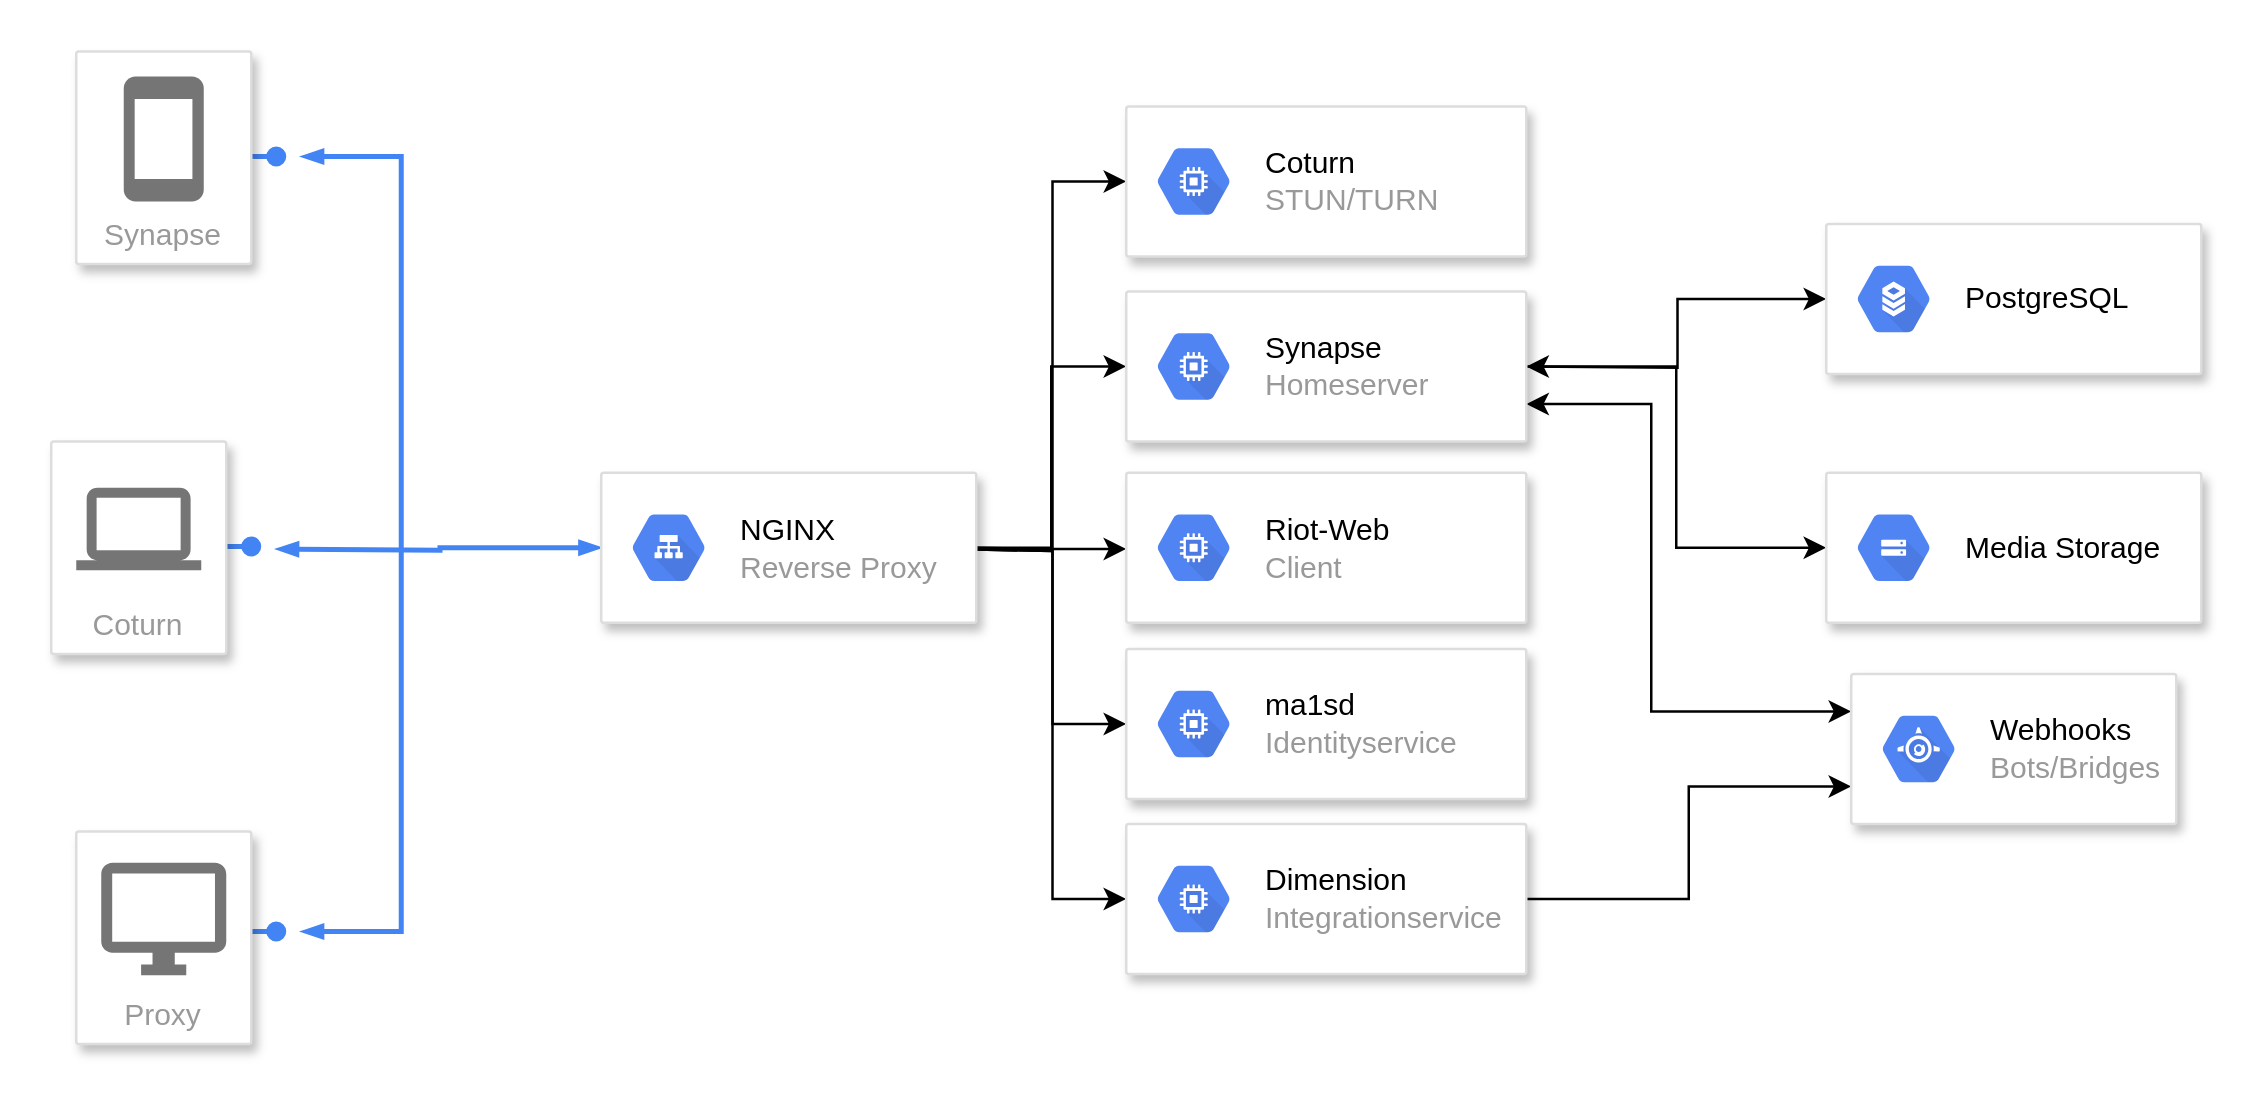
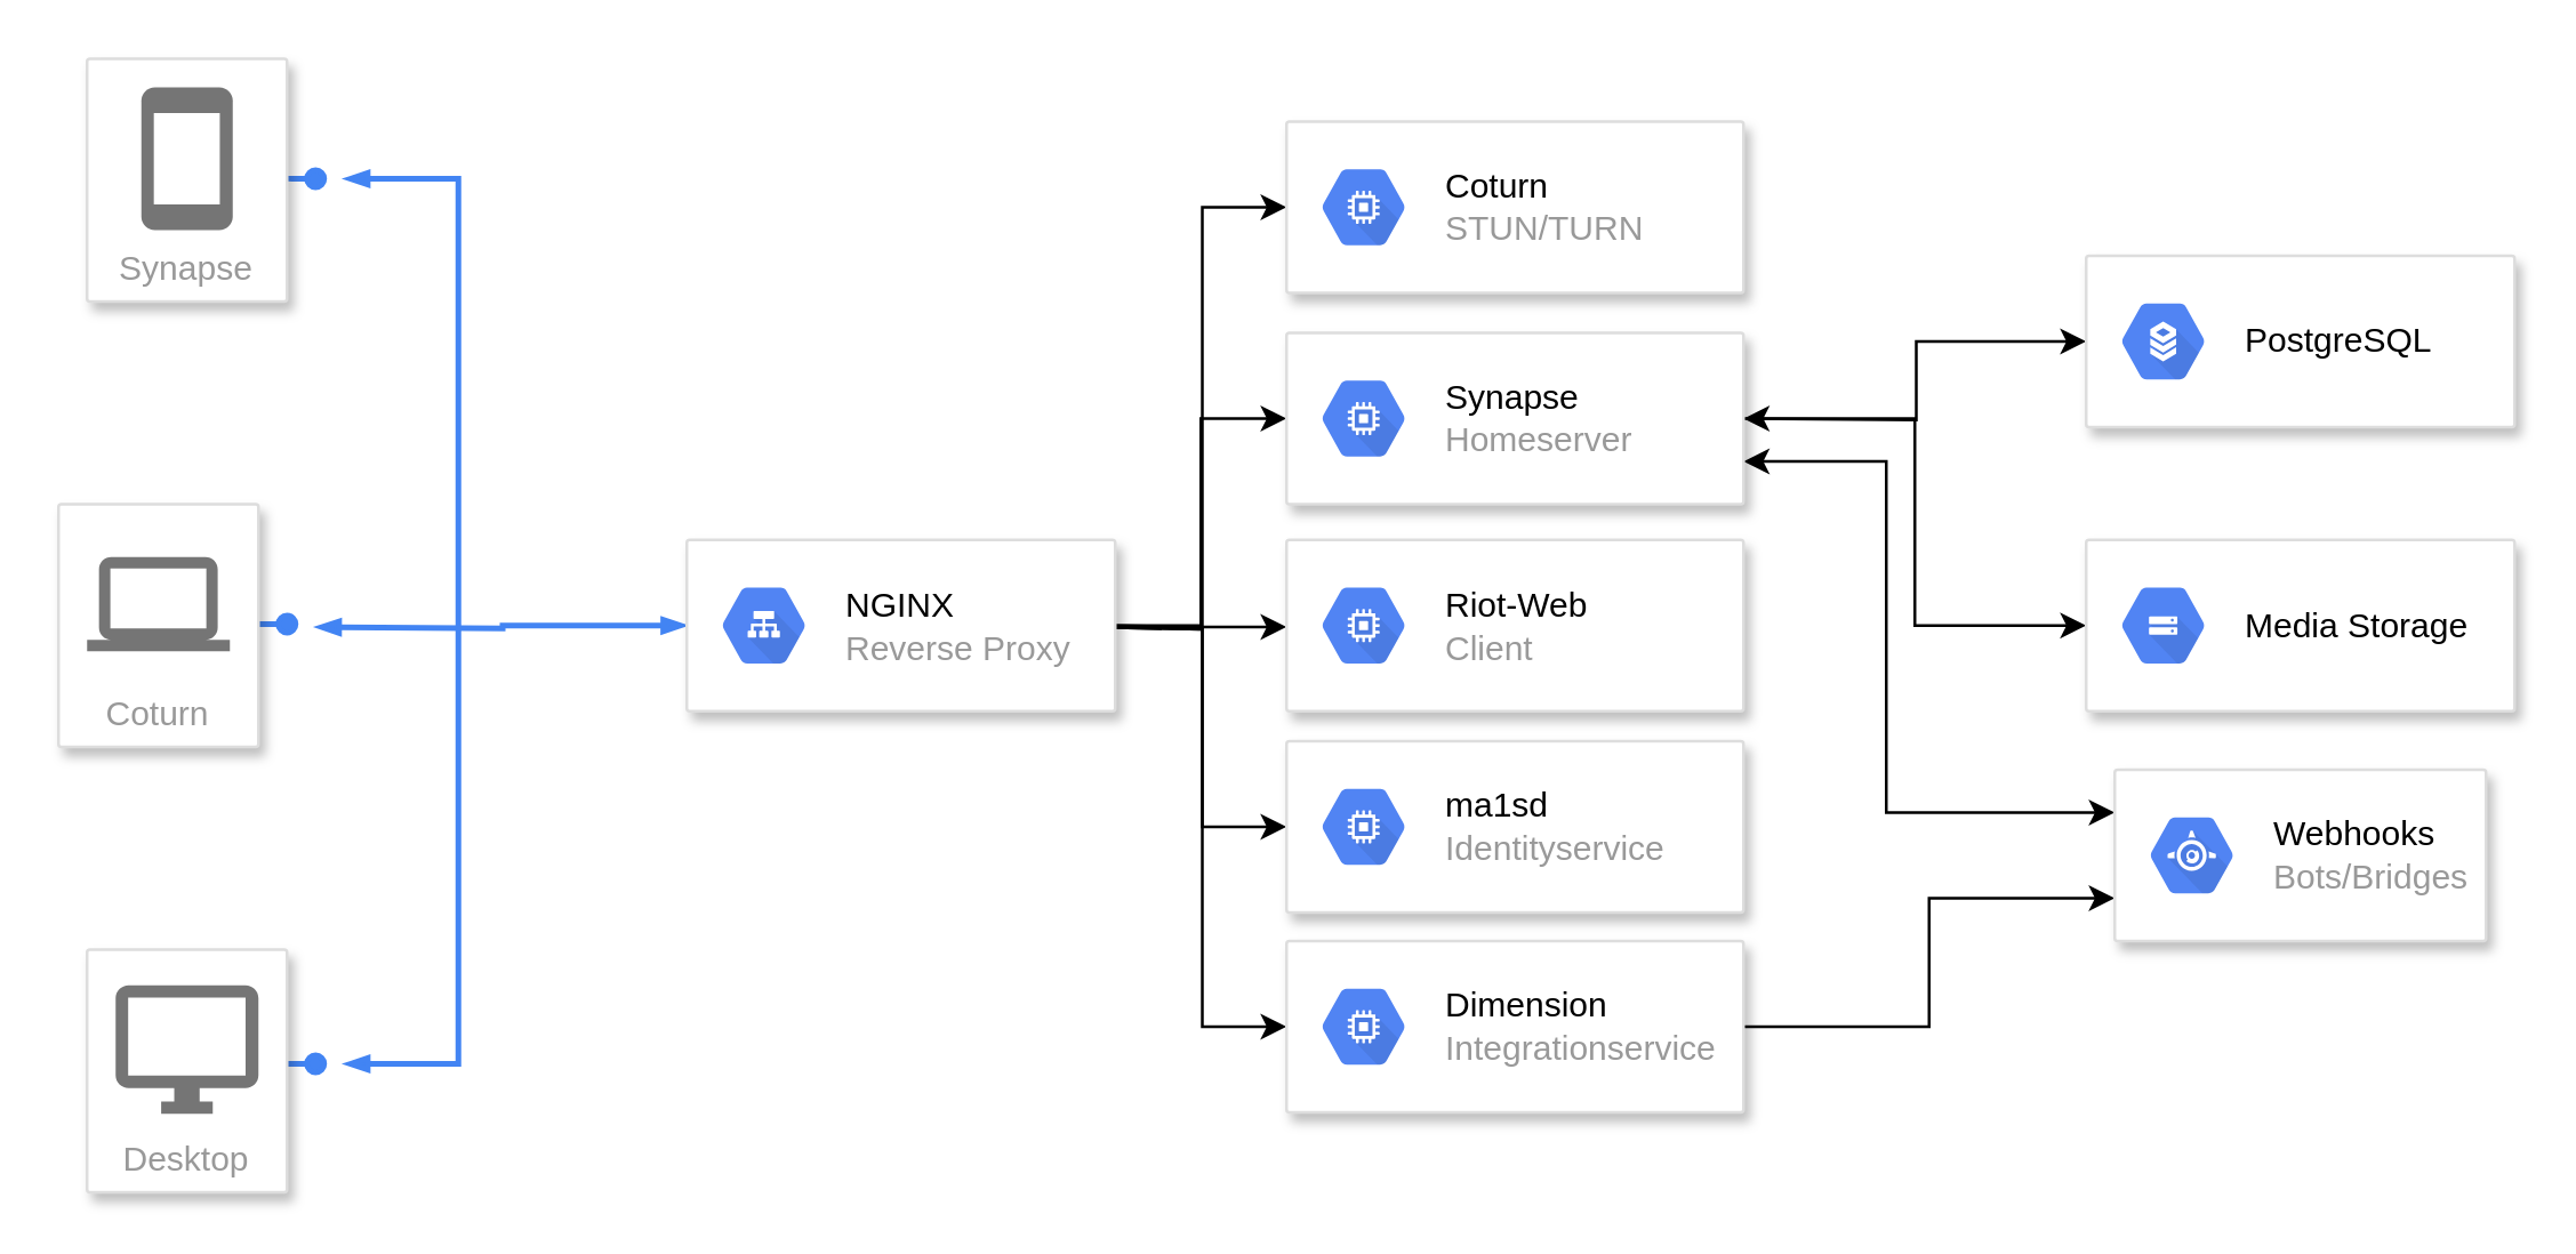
- <mxCell id="19" value="Proxy" style="strokeColor=#dddddd;shadow=1;strokeWidth=1;rounded=1;absoluteArcSize=1;arcSize=2;labelPosition=center;verticalLabelPosition=middle;align=center;verticalAlign=bottom;spacingLeft=0;fontColor=#999999;fontSize=12;whiteSpace=wrap;spacingBottom=2;" parent="1" vertex="1"><mxGeometry x="30" y="332" width="70" height="85" as="geometry" /></mxCell>
+ <mxCell id="19" value="Desktop" style="strokeColor=#dddddd;shadow=1;strokeWidth=1;rounded=1;absoluteArcSize=1;arcSize=2;labelPosition=center;verticalLabelPosition=middle;align=center;verticalAlign=bottom;spacingLeft=0;fontColor=#999999;fontSize=12;whiteSpace=wrap;spacingBottom=2;" parent="1" vertex="1"><mxGeometry x="30" y="332" width="70" height="85" as="geometry" /></mxCell>
